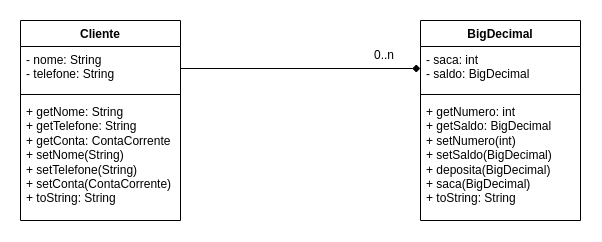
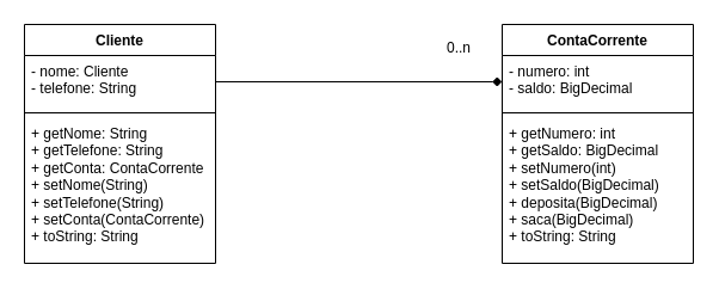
- <mxCell id="6" value="BigDecimal" style="swimlane;fontStyle=1;align=center;verticalAlign=top;childLayout=stackLayout;horizontal=1;startSize=26;horizontalStack=0;resizeParent=1;resizeParentMax=0;resizeLast=0;collapsible=1;marginBottom=0;whiteSpace=wrap;html=1;" vertex="1" parent="1"><mxGeometry x="420" y="20" width="160" height="200" as="geometry" /></mxCell>
+ <mxCell id="6" value="ContaCorrente" style="swimlane;fontStyle=1;align=center;verticalAlign=top;childLayout=stackLayout;horizontal=1;startSize=26;horizontalStack=0;resizeParent=1;resizeParentMax=0;resizeLast=0;collapsible=1;marginBottom=0;whiteSpace=wrap;html=1;" vertex="1" parent="1"><mxGeometry x="420" y="20" width="160" height="200" as="geometry" /></mxCell>
- <mxCell id="11" value="0..n" style="text;html=1;strokeColor=none;fillColor=none;align=center;verticalAlign=middle;whiteSpace=wrap;rounded=0;" vertex="1" parent="1"><mxGeometry x="354" y="40" width="60" height="30" as="geometry" /></mxCell>
+ <mxCell id="11" value="0..n" style="text;html=1;strokeColor=none;fillColor=none;align=center;verticalAlign=middle;whiteSpace=wrap;rounded=0;" vertex="1" parent="1"><mxGeometry x="354" y="25" width="60" height="30" as="geometry" /></mxCell>
- <mxCell id="3" value="- nome: String&lt;br&gt;- telefone: String" style="text;strokeColor=none;fillColor=none;align=left;verticalAlign=top;spacingLeft=4;spacingRight=4;overflow=hidden;rotatable=0;points=[[0,0.5],[1,0.5]];portConstraint=eastwest;whiteSpace=wrap;html=1;" vertex="1" parent="2"><mxGeometry y="26" width="160" height="44" as="geometry" /></mxCell>
+ <mxCell id="3" value="- nome: Cliente&lt;br&gt;- telefone: String" style="text;strokeColor=none;fillColor=none;align=left;verticalAlign=top;spacingLeft=4;spacingRight=4;overflow=hidden;rotatable=0;points=[[0,0.5],[1,0.5]];portConstraint=eastwest;whiteSpace=wrap;html=1;" vertex="1" parent="2"><mxGeometry y="26" width="160" height="44" as="geometry" /></mxCell>
- <mxCell id="7" value="- saca: int&lt;br&gt;- saldo: BigDecimal" style="text;strokeColor=none;fillColor=none;align=left;verticalAlign=top;spacingLeft=4;spacingRight=4;overflow=hidden;rotatable=0;points=[[0,0.5],[1,0.5]];portConstraint=eastwest;whiteSpace=wrap;html=1;" vertex="1" parent="6"><mxGeometry y="26" width="160" height="44" as="geometry" /></mxCell>
+ <mxCell id="7" value="- numero: int&lt;br&gt;- saldo: BigDecimal" style="text;strokeColor=none;fillColor=none;align=left;verticalAlign=top;spacingLeft=4;spacingRight=4;overflow=hidden;rotatable=0;points=[[0,0.5],[1,0.5]];portConstraint=eastwest;whiteSpace=wrap;html=1;" vertex="1" parent="6"><mxGeometry y="26" width="160" height="44" as="geometry" /></mxCell>
